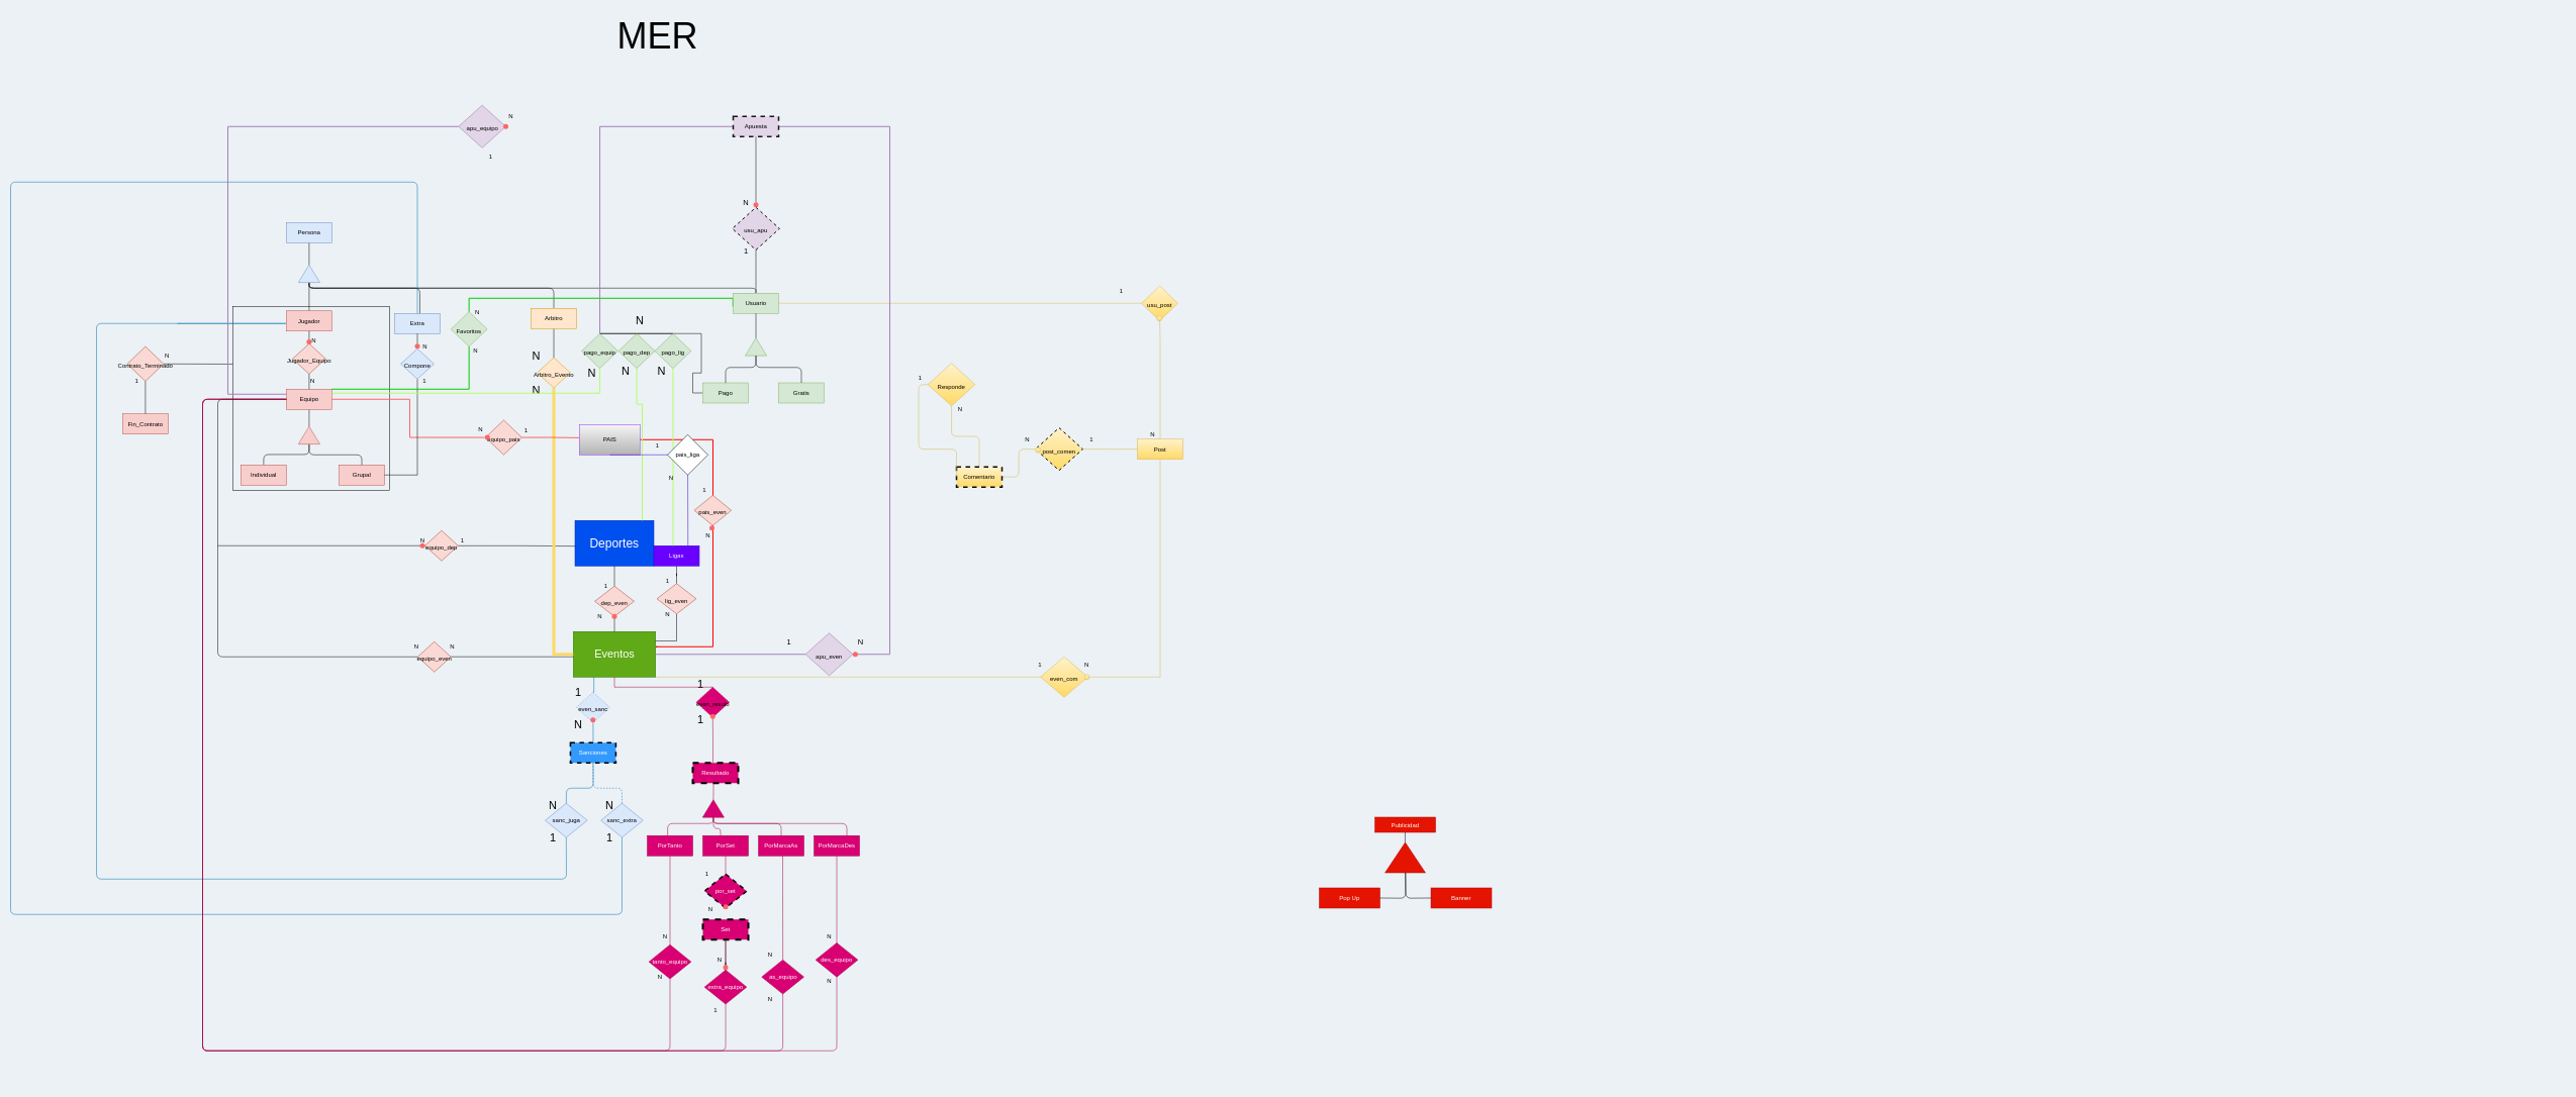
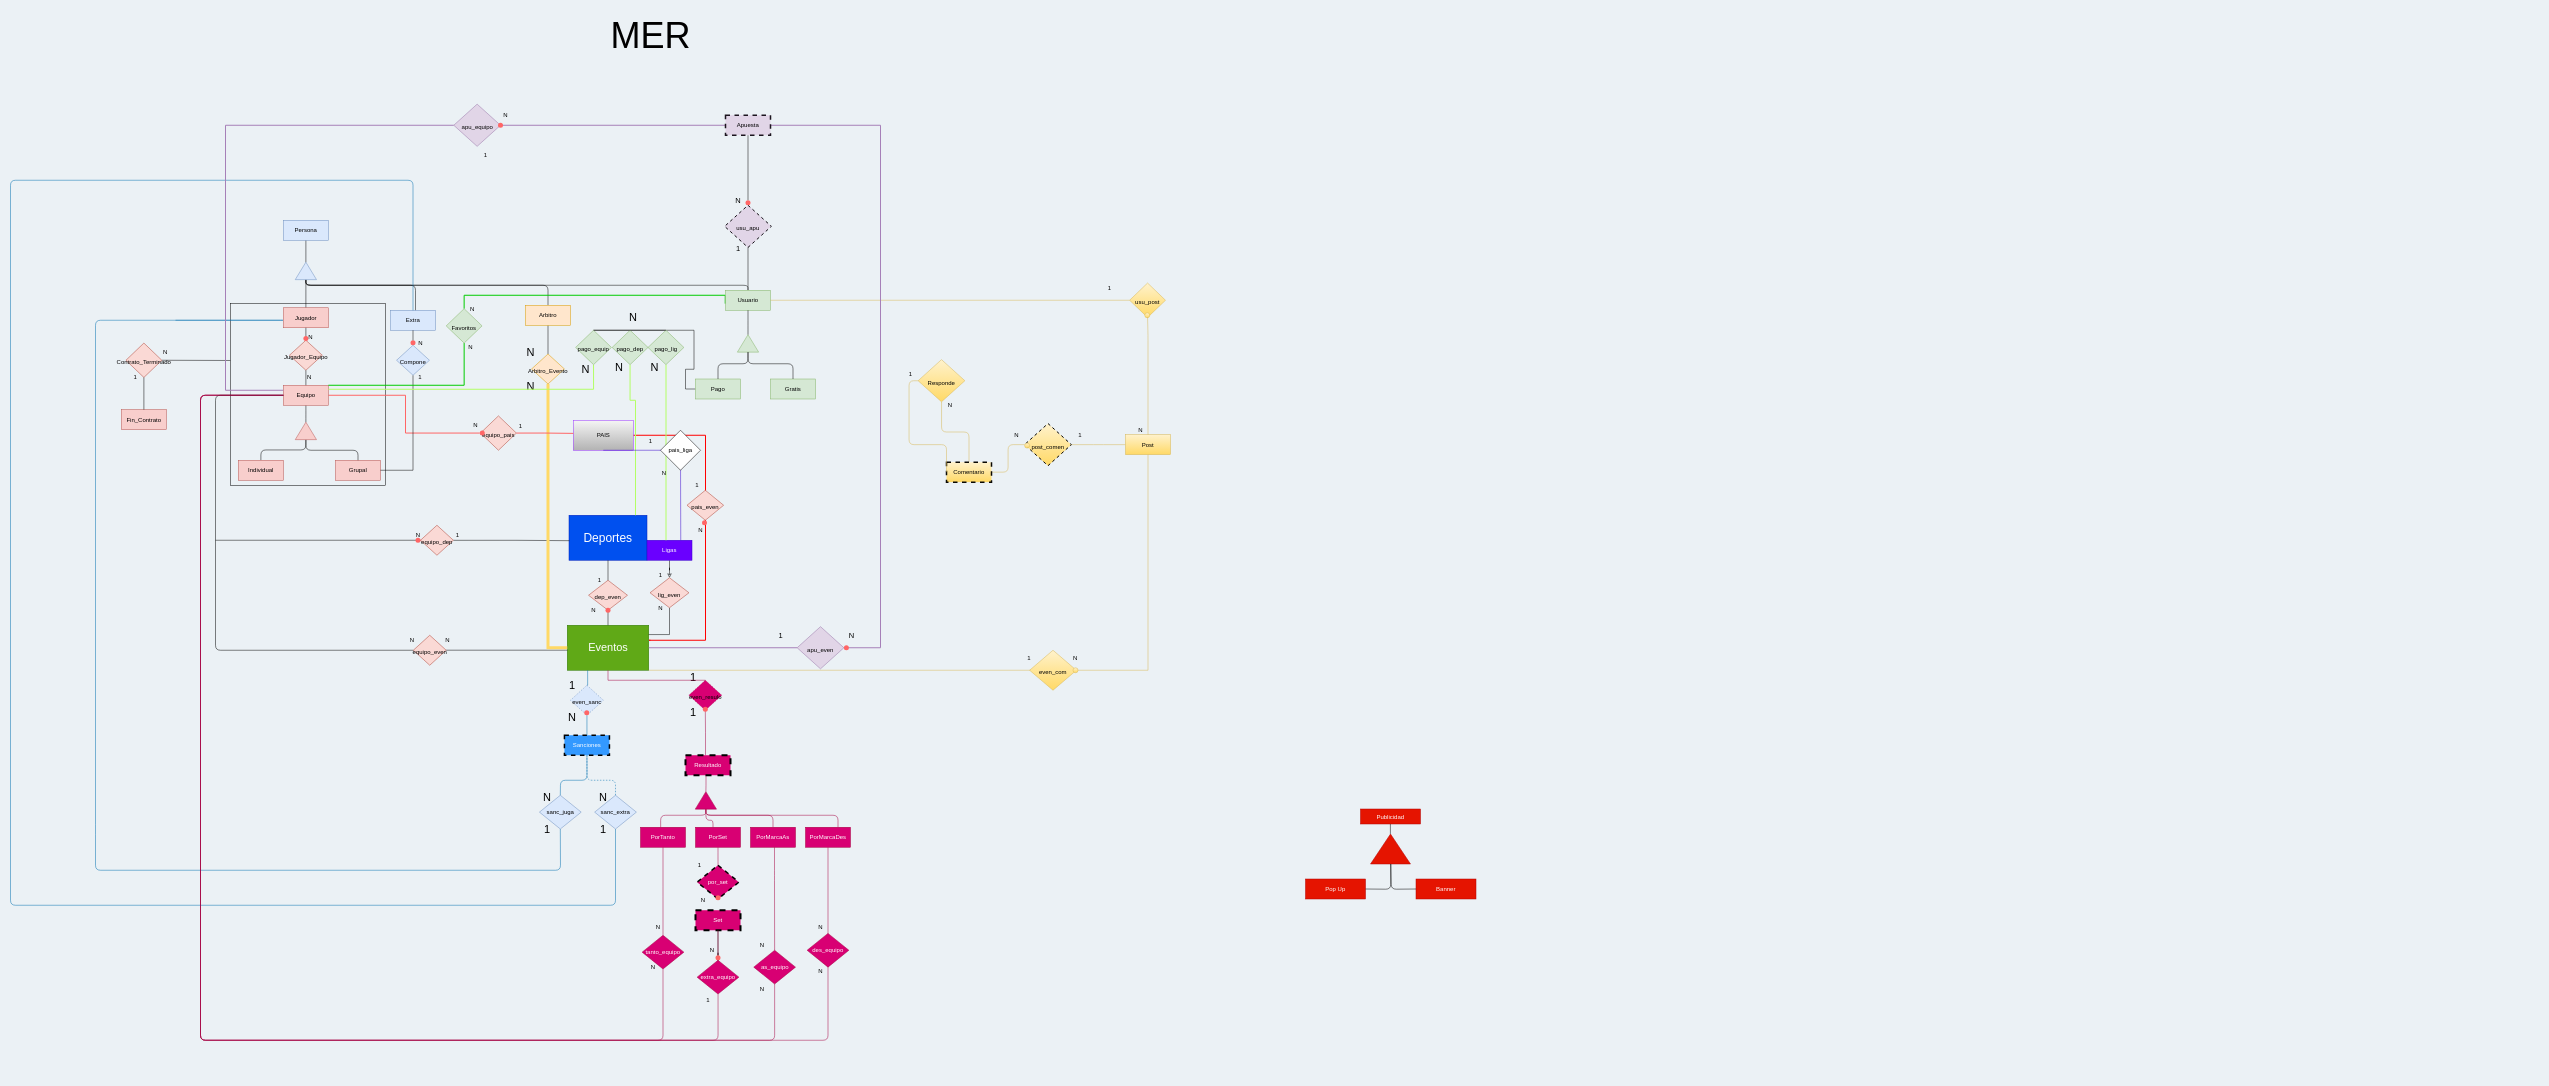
- <mxCell id="186" style="edgeStyle=orthogonalEdgeStyle;rounded=0;orthogonalLoop=1;jettySize=auto;html=1;fontSize=15;endArrow=none;endFill=0;strokeColor=#A680B8;strokeWidth=2;" edge="1" parent="1" source="187" target="205"><mxGeometry relative="1" as="geometry"><mxPoint x="1090" y="250" as="targetPoint" /></mxGeometry></mxCell>
+ <mxCell id="186" style="edgeStyle=orthogonalEdgeStyle;rounded=0;orthogonalLoop=1;jettySize=auto;html=1;fontSize=15;endArrow=none;endFill=0;strokeColor=#A680B8;strokeWidth=2;entryX=1;entryY=0.5;entryDx=0;entryDy=0;" edge="1" parent="1" source="187" target="200"><mxGeometry relative="1" as="geometry"><mxPoint x="1090" y="250" as="targetPoint" /></mxGeometry></mxCell>
- <mxCell id="70" style="edgeStyle=orthogonalEdgeStyle;rounded=0;orthogonalLoop=1;jettySize=auto;html=1;entryX=0.5;entryY=0;entryDx=0;entryDy=0;fontSize=22;endArrow=none;endFill=0;" edge="1" parent="1" source="71" target="73"><mxGeometry relative="1" as="geometry" /></mxCell>
+ <mxCell id="70" style="edgeStyle=orthogonalEdgeStyle;rounded=0;orthogonalLoop=1;jettySize=auto;html=1;entryX=0.5;entryY=0;entryDx=0;entryDy=0;fontSize=22;endArrow=classic;endFill=0;" edge="1" parent="1" source="71" target="73"><mxGeometry relative="1" as="geometry" /></mxCell>
